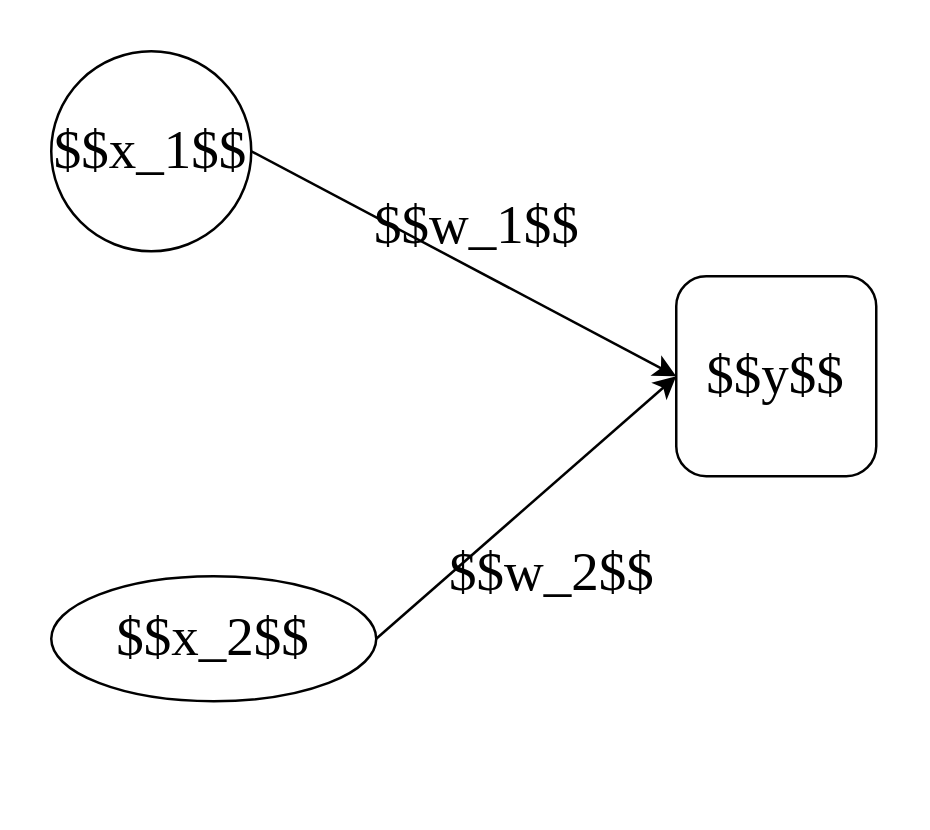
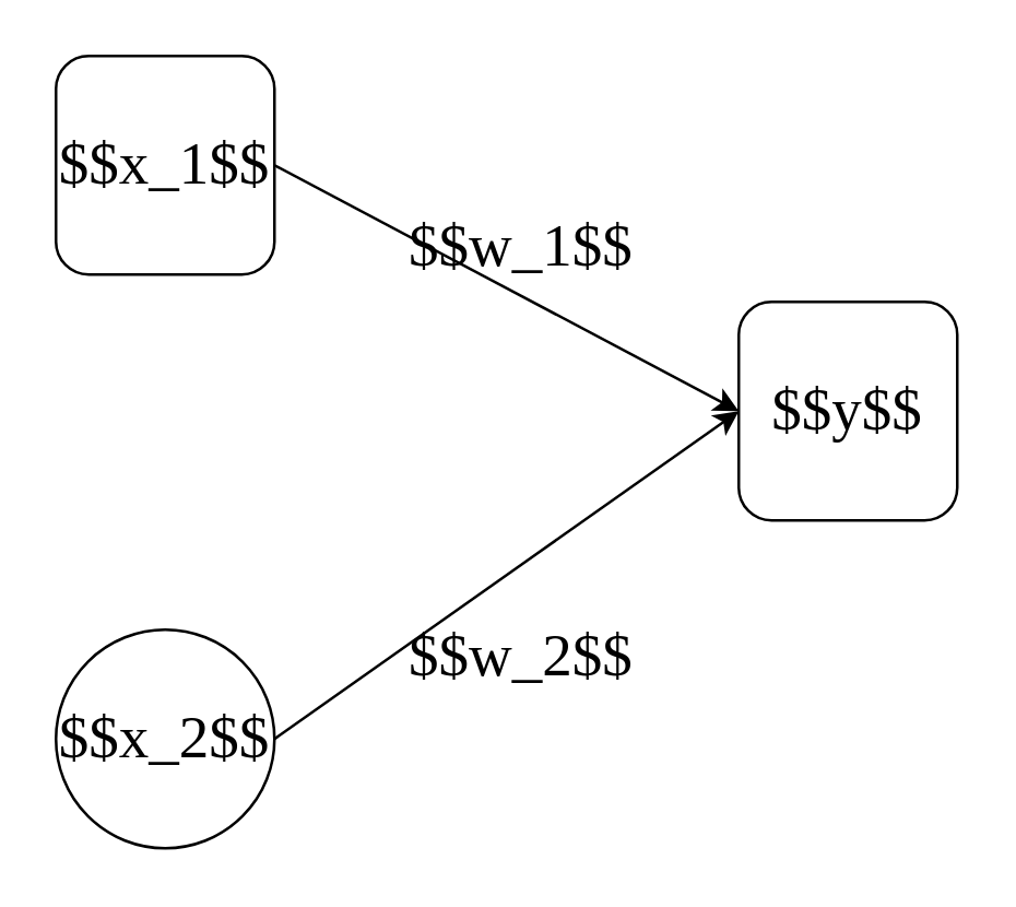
- <mxCell id="3" value="$$x_1$$" style="ellipse;whiteSpace=wrap;aspect=fixed;fontFamily=Jetbrain Mono;align=center;fontSize=22;labelBackgroundColor=none;spacingTop=0;spacing=10;strokeColor=#000000;fontColor=#000000;horizontal=1;html=1;fontStyle=0;labelBorderColor=none;" parent="1" vertex="1"><mxGeometry x="20" y="20" width="80" height="80" as="geometry" /></mxCell>
+ <mxCell id="3" value="$$x_1$$" style="whiteSpace=wrap;aspect=fixed;fontFamily=Jetbrain Mono;align=center;fontSize=22;labelBackgroundColor=none;spacingTop=0;spacing=10;strokeColor=#000000;fontColor=#000000;horizontal=1;html=1;fontStyle=0;labelBorderColor=none;rounded=1;" parent="1" vertex="1"><mxGeometry x="20" y="20" width="80" height="80" as="geometry" /></mxCell>
- <mxCell id="5" value="$$x_2$$" style="ellipse;whiteSpace=wrap;aspect=fixed;fontFamily=Jetbrain Mono;align=center;fontSize=22;labelBackgroundColor=none;spacingTop=0;spacing=10;strokeColor=#000000;fontColor=#000000;horizontal=1;html=1;fontStyle=0;labelBorderColor=none;" parent="1" vertex="1"><mxGeometry x="20" y="230" width="130" height="50" as="geometry" /></mxCell>
+ <mxCell id="5" value="$$x_2$$" style="ellipse;whiteSpace=wrap;aspect=fixed;fontFamily=Jetbrain Mono;align=center;fontSize=22;labelBackgroundColor=none;spacingTop=0;spacing=10;strokeColor=#000000;fontColor=#000000;horizontal=1;html=1;fontStyle=0;labelBorderColor=none;" parent="1" vertex="1"><mxGeometry x="20" y="230" width="80" height="80" as="geometry" /></mxCell>
